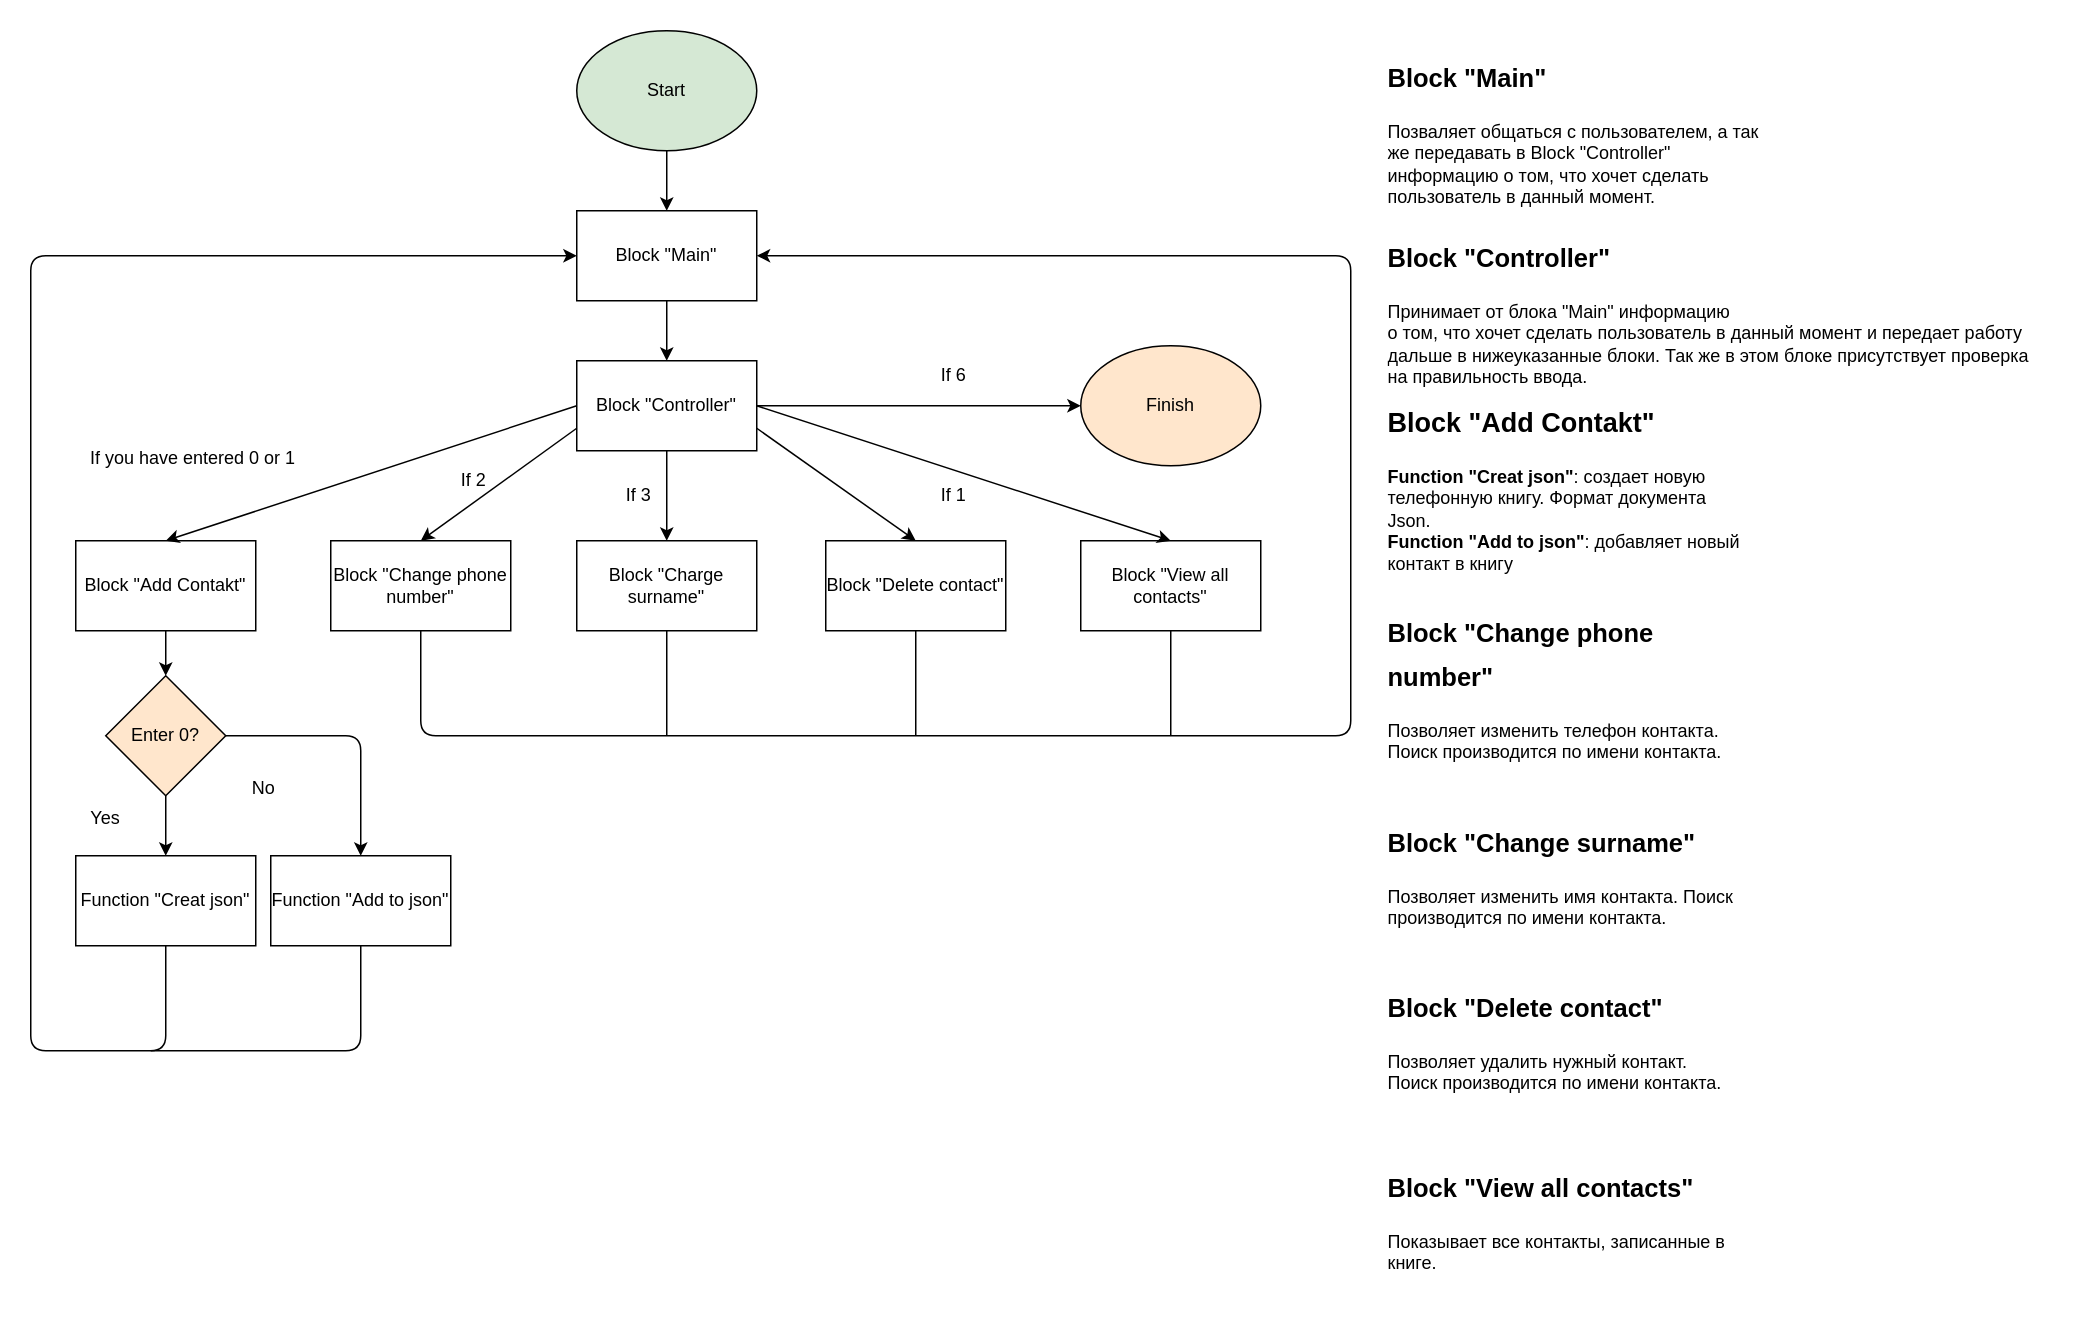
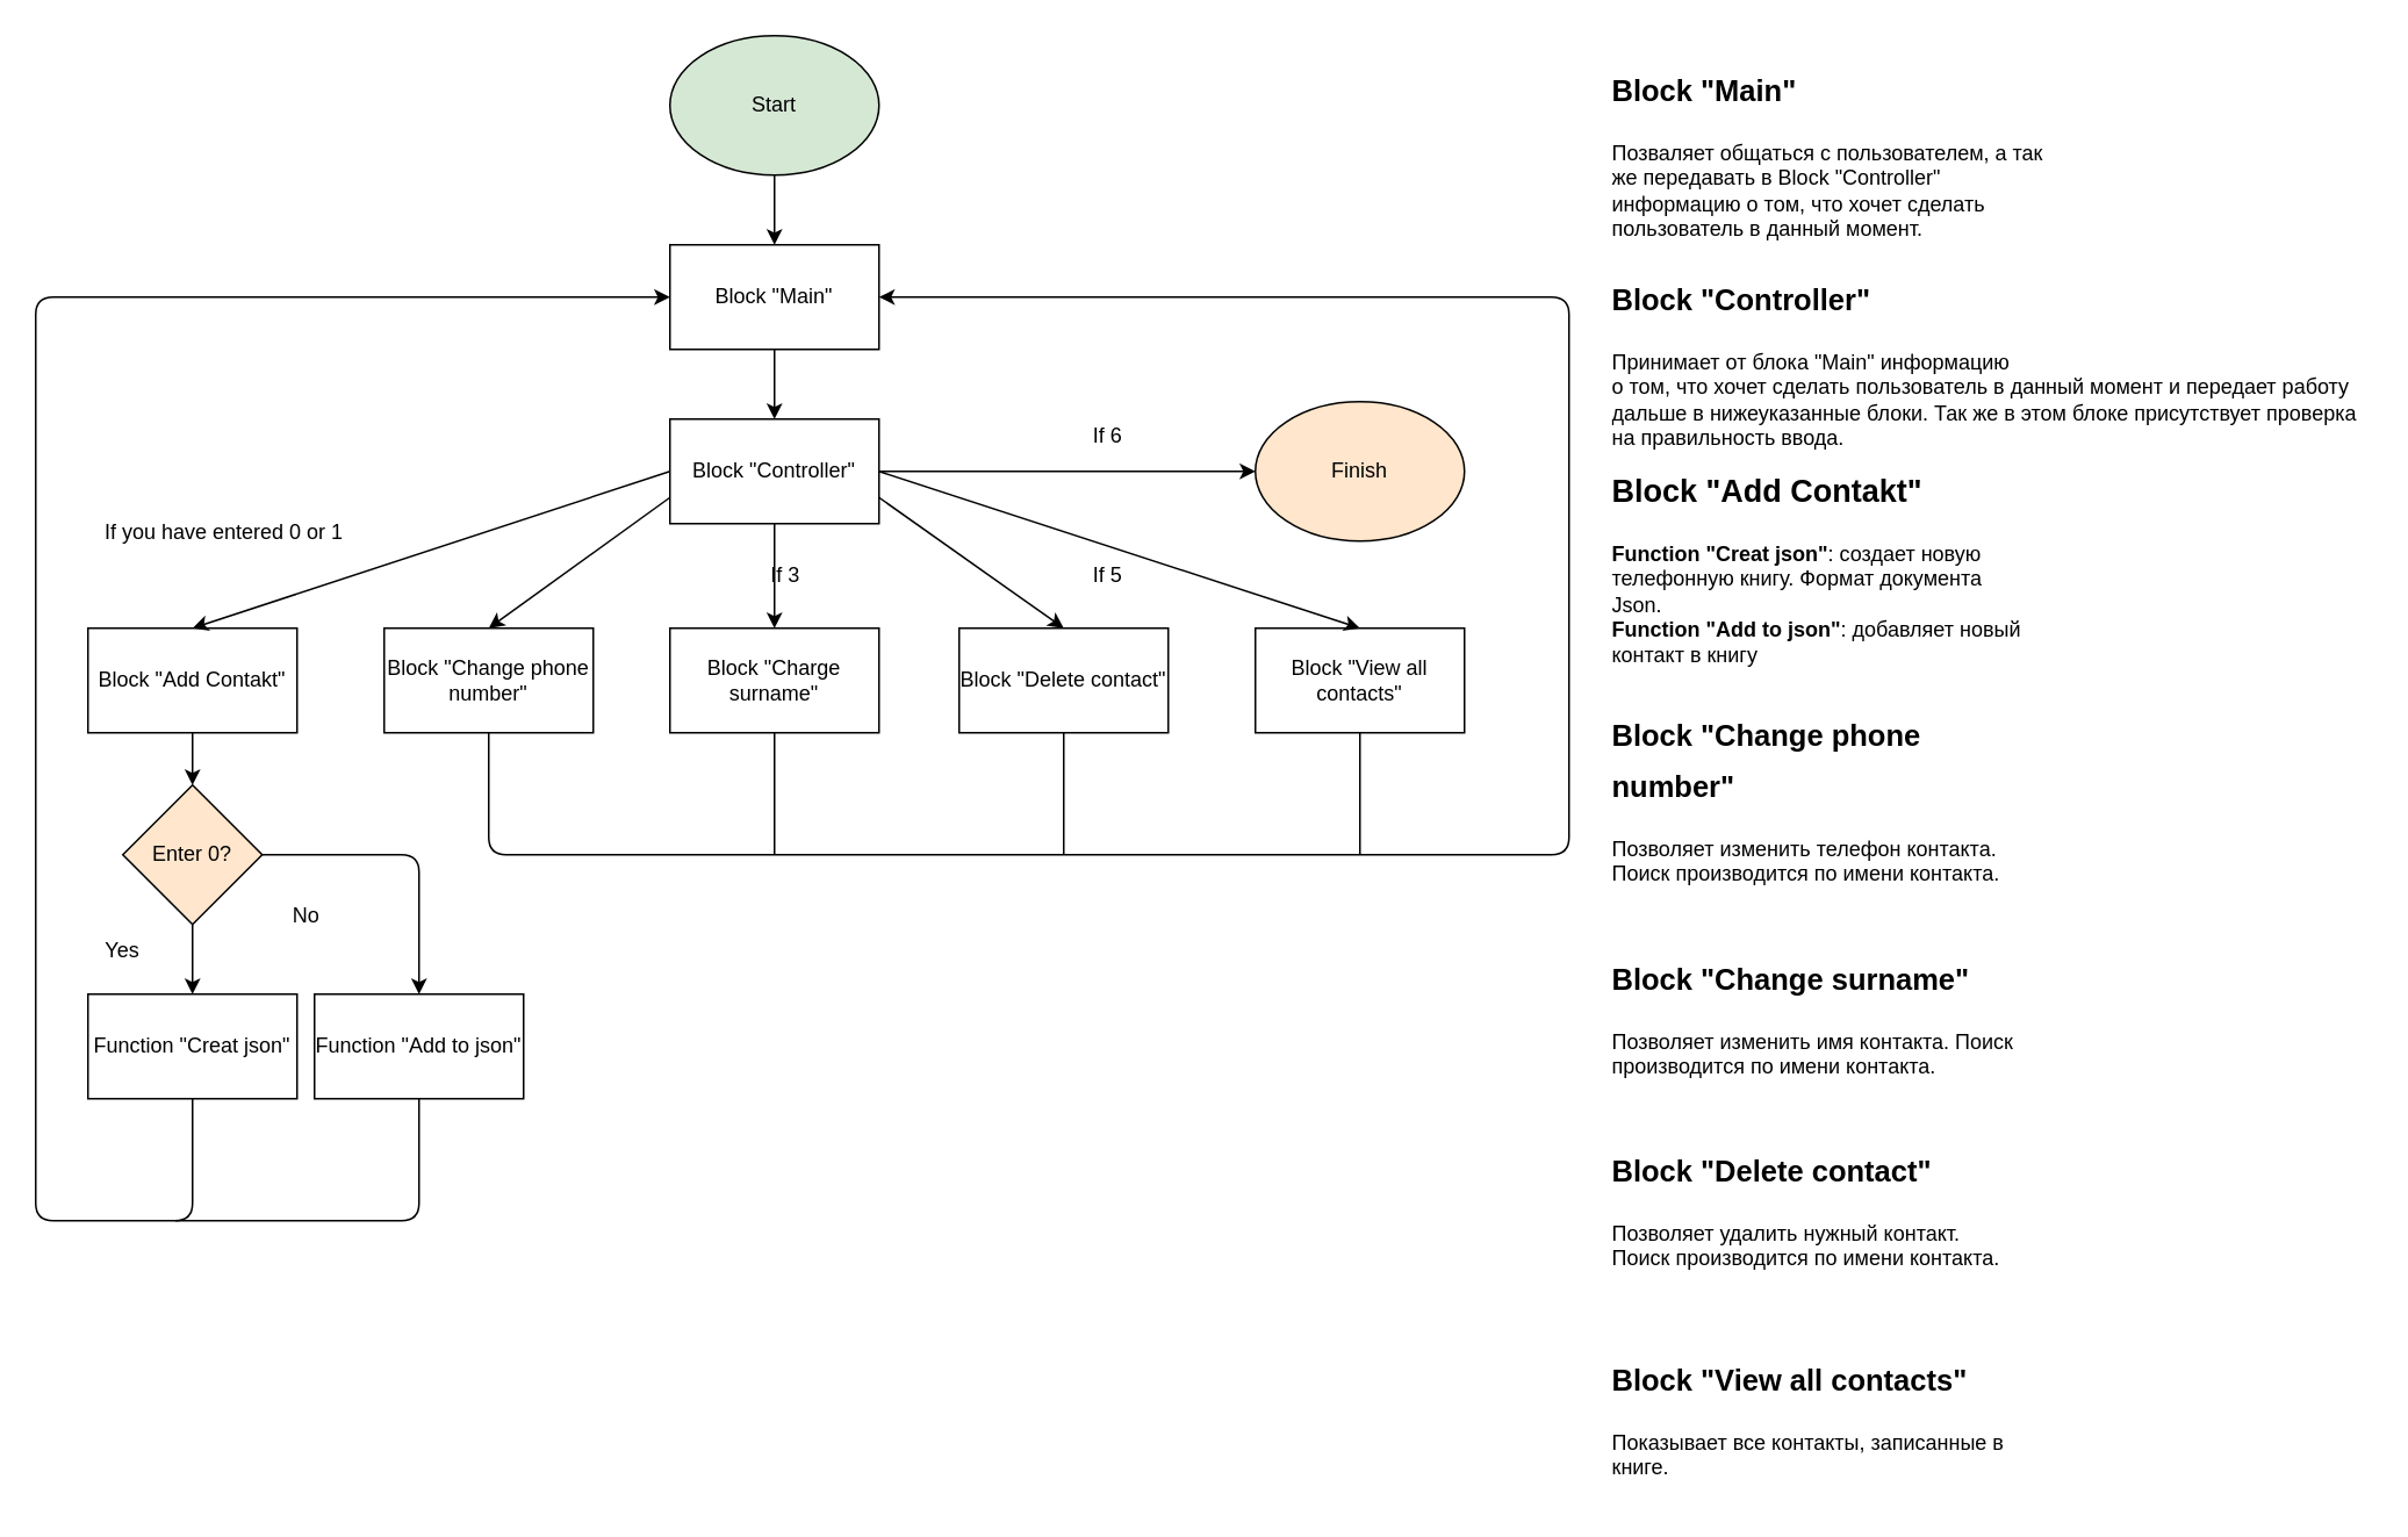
- <mxCell id="26" value="If 2" style="text;html=1;align=center;verticalAlign=middle;resizable=0;points=[];autosize=1;strokeColor=none;fillColor=none;" vertex="1" parent="1"><mxGeometry x="300" y="310" width="30" height="20" as="geometry" /></mxCell>
- <mxCell id="27" value="If 3" style="text;html=1;align=center;verticalAlign=middle;resizable=0;points=[];autosize=1;strokeColor=none;fillColor=none;" vertex="1" parent="1"><mxGeometry x="410" y="320" width="30" height="20" as="geometry" /></mxCell>
+ <mxCell id="27" value="If 3" style="text;html=1;align=center;verticalAlign=middle;resizable=0;points=[];autosize=1;strokeColor=none;fillColor=none;" vertex="1" parent="1"><mxGeometry x="435" y="320" width="30" height="20" as="geometry" /></mxCell>
- <mxCell id="28" value="If 1" style="text;html=1;align=center;verticalAlign=middle;resizable=0;points=[];autosize=1;strokeColor=none;fillColor=none;" vertex="1" parent="1"><mxGeometry x="620" y="320" width="30" height="20" as="geometry" /></mxCell>
+ <mxCell id="28" value="If 5" style="text;html=1;align=center;verticalAlign=middle;resizable=0;points=[];autosize=1;strokeColor=none;fillColor=none;" vertex="1" parent="1"><mxGeometry x="620" y="320" width="30" height="20" as="geometry" /></mxCell>
